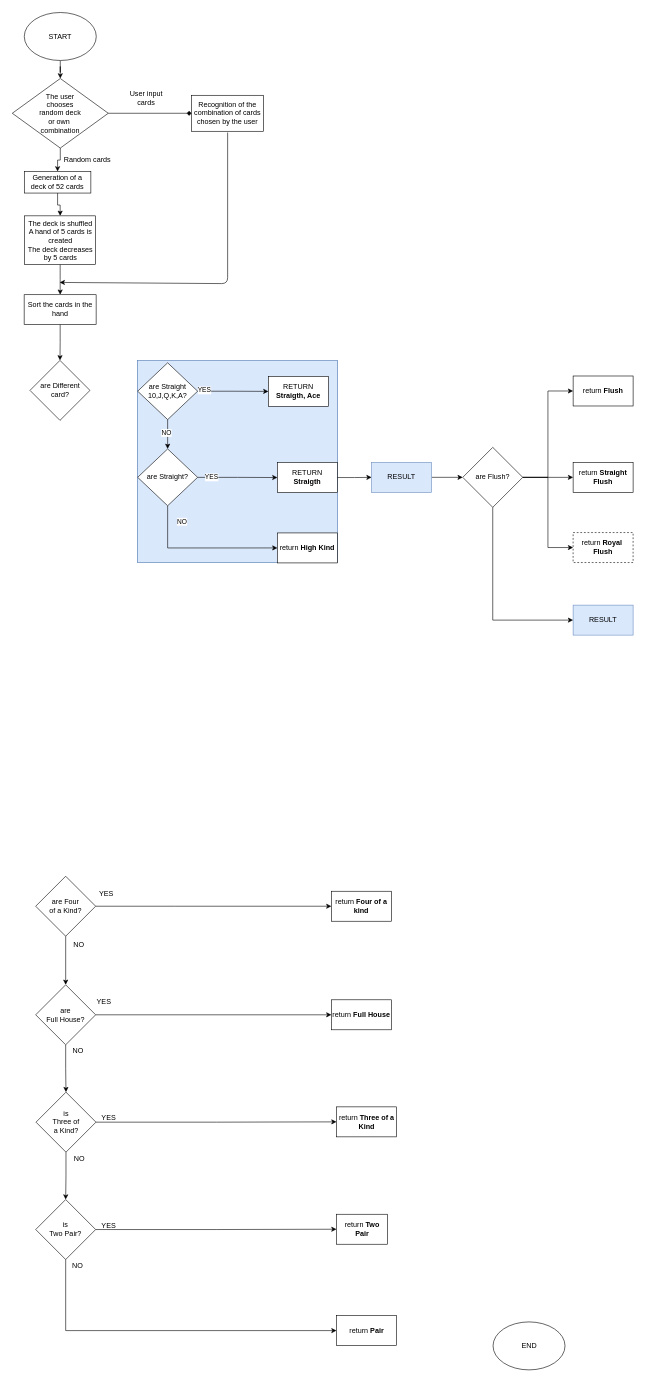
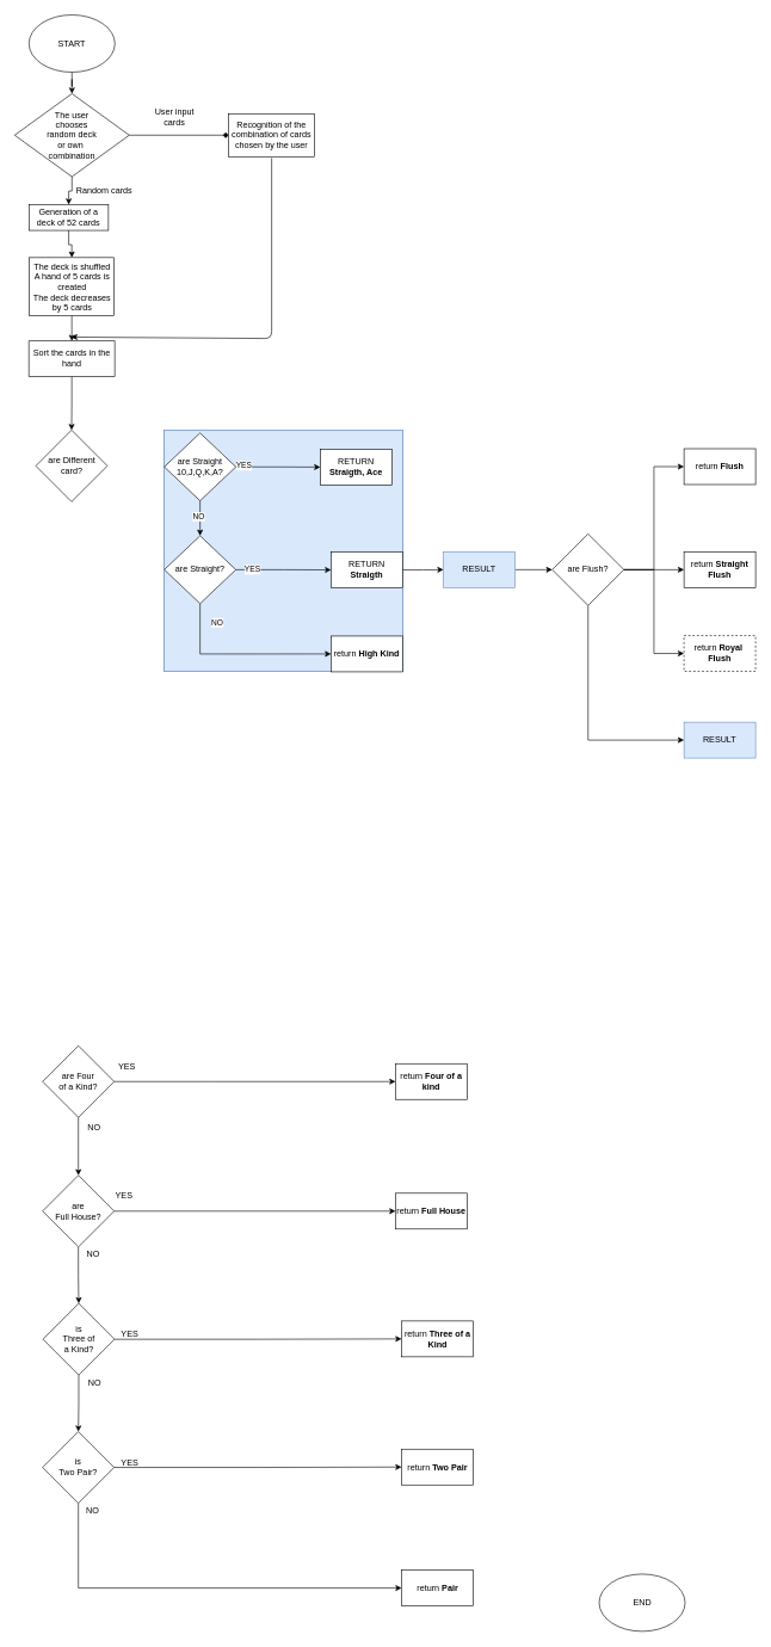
- <mxCell id="17" value="Sort the cards in the hand&lt;span&gt; &lt;/span&gt;" style="whiteSpace=wrap;html=1;" parent="1" vertex="1"><mxGeometry x="39.75" y="490.5" width="120" height="49.5" as="geometry" /></mxCell>
+ <mxCell id="17" value="Sort the cards in the hand&lt;span&gt; &lt;/span&gt;" style="whiteSpace=wrap;html=1;" parent="1" vertex="1"><mxGeometry x="39.75" y="475.5" width="120" height="49.5" as="geometry" /></mxCell>
- <mxCell id="29" value="return &lt;b&gt;Two Pair&lt;/b&gt;" style="whiteSpace=wrap;html=1;" parent="20" vertex="1"><mxGeometry x="501.5" y="563.5" width="85" height="50" as="geometry" /></mxCell>
+ <mxCell id="29" value="return &lt;b&gt;Two Pair&lt;/b&gt;" style="whiteSpace=wrap;html=1;" parent="20" vertex="1"><mxGeometry x="501.5" y="563.5" width="100" height="50" as="geometry" /></mxCell>
- <mxCell id="12" value="END" style="ellipse;whiteSpace=wrap;html=1;" parent="1" vertex="1"><mxGeometry x="821.5" y="2203" width="120" height="80" as="geometry" /></mxCell>
+ <mxCell id="12" value="END" style="ellipse;whiteSpace=wrap;html=1;" parent="1" vertex="1"><mxGeometry x="836.5" y="2198" width="120" height="80" as="geometry" /></mxCell>
